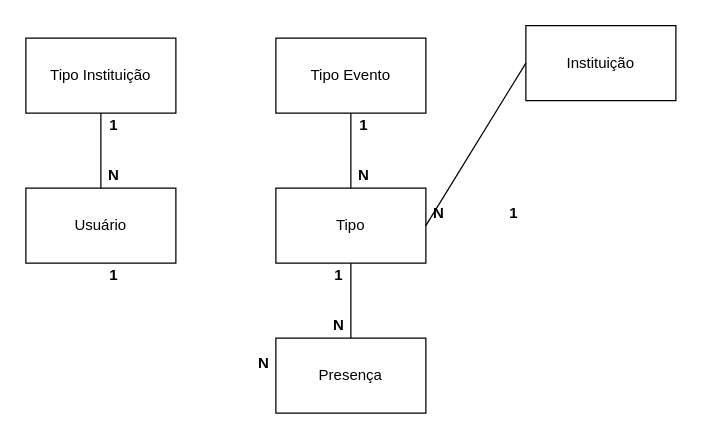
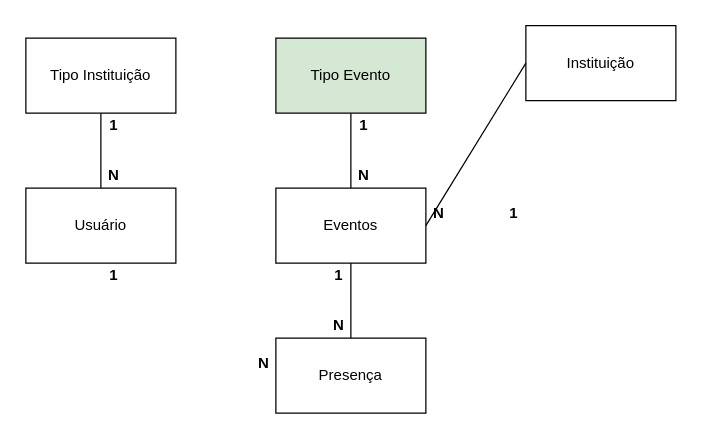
- <mxCell id="5" value="Tipo Evento" style="rounded=0;whiteSpace=wrap;html=1;" vertex="1" parent="1"><mxGeometry x="220" y="30" width="120" height="60" as="geometry" /></mxCell>
+ <mxCell id="5" value="Tipo Evento" style="rounded=0;whiteSpace=wrap;html=1;fillColor=#d5e8d4;" vertex="1" parent="1"><mxGeometry x="220" y="30" width="120" height="60" as="geometry" /></mxCell>
- <mxCell id="4" value="Tipo" style="rounded=0;whiteSpace=wrap;html=1;" vertex="1" parent="1"><mxGeometry x="220" y="150" width="120" height="60" as="geometry" /></mxCell>
+ <mxCell id="4" value="Eventos" style="rounded=0;whiteSpace=wrap;html=1;" vertex="1" parent="1"><mxGeometry x="220" y="150" width="120" height="60" as="geometry" /></mxCell>
